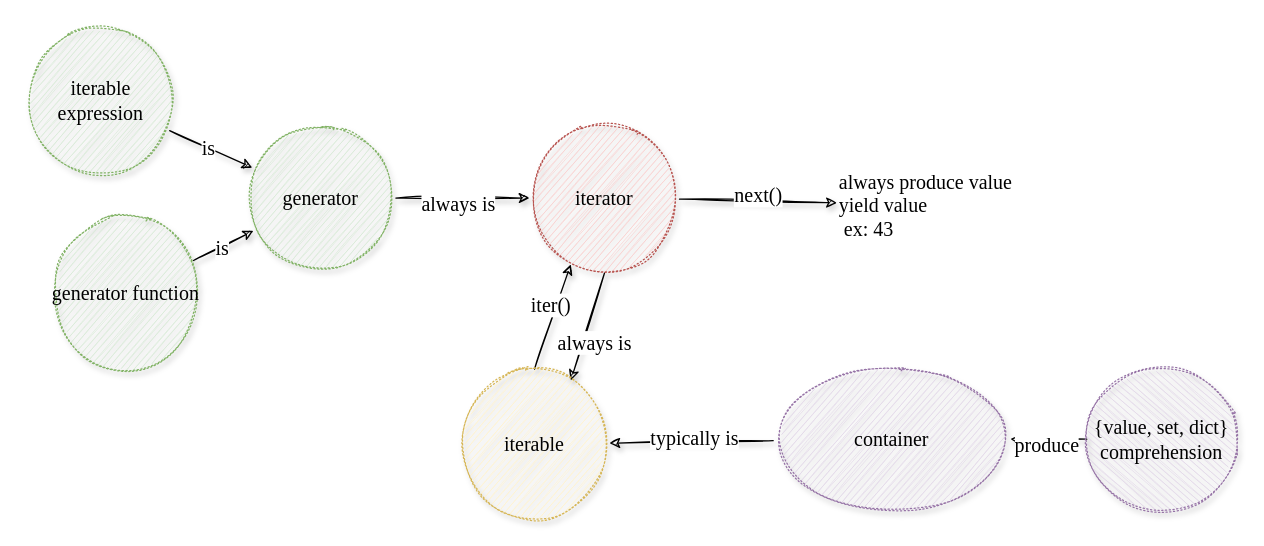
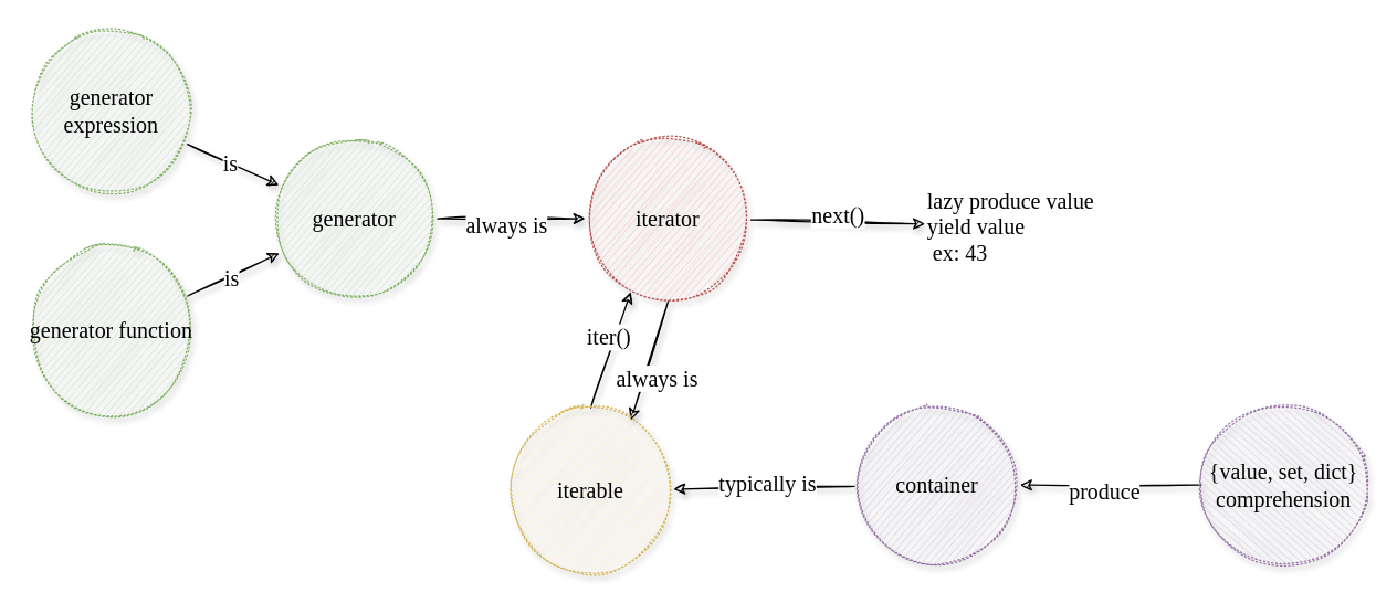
- <mxCell id="7" value="iterable expression" style="ellipse;whiteSpace=wrap;html=1;aspect=fixed;sketch=1;shadow=1;fontFamily=Comic Sans MS;fontSize=16;dashed=1;dashPattern=1 2;fillColor=#d5e8d4;strokeColor=#82b366;" parent="1" vertex="1"><mxGeometry x="20" y="20" width="120" height="120" as="geometry" /></mxCell>
+ <mxCell id="7" value="generator expression" style="ellipse;whiteSpace=wrap;html=1;aspect=fixed;sketch=1;shadow=1;fontFamily=Comic Sans MS;fontSize=16;dashed=1;dashPattern=1 2;fillColor=#d5e8d4;strokeColor=#82b366;" parent="1" vertex="1"><mxGeometry x="20" y="20" width="120" height="120" as="geometry" /></mxCell>
- <mxCell id="19" value="always produce value&lt;br&gt;yield value&lt;br&gt;&amp;nbsp;ex:&amp;nbsp;43" style="text;html=1;strokeColor=none;fillColor=none;align=left;verticalAlign=middle;whiteSpace=wrap;rounded=0;sketch=1;fontFamily=Comic Sans MS;fontSize=16;shadow=0;" parent="1" vertex="1"><mxGeometry x="669" y="135" width="158" height="57" as="geometry" /></mxCell>
+ <mxCell id="19" value="lazy produce value&lt;br&gt;yield value&lt;br&gt;&amp;nbsp;ex:&amp;nbsp;43" style="text;html=1;strokeColor=none;fillColor=none;align=left;verticalAlign=middle;whiteSpace=wrap;rounded=0;sketch=1;fontFamily=Comic Sans MS;fontSize=16;shadow=0;" parent="1" vertex="1"><mxGeometry x="669" y="135" width="158" height="57" as="geometry" /></mxCell>
- <mxCell id="10" value="generator function" style="ellipse;whiteSpace=wrap;html=1;aspect=fixed;sketch=1;shadow=1;fontFamily=Comic Sans MS;fontSize=16;dashed=1;dashPattern=1 2;fillColor=#d5e8d4;strokeColor=#82b366;" parent="1" vertex="1"><mxGeometry x="40" y="174" width="120" height="120" as="geometry" /></mxCell>
+ <mxCell id="10" value="generator function" style="ellipse;whiteSpace=wrap;html=1;aspect=fixed;sketch=1;shadow=1;fontFamily=Comic Sans MS;fontSize=16;dashed=1;dashPattern=1 2;fillColor=#d5e8d4;strokeColor=#82b366;" parent="1" vertex="1"><mxGeometry x="20" y="179" width="120" height="120" as="geometry" /></mxCell>
- <mxCell id="25" value="container" style="ellipse;whiteSpace=wrap;html=1;aspect=fixed;sketch=1;shadow=1;fontFamily=Comic Sans MS;fontSize=16;dashed=1;dashPattern=1 2;fillColor=#e1d5e7;strokeColor=#9673a6;" parent="1" vertex="1"><mxGeometry x="618" y="291" width="190" height="120" as="geometry" /></mxCell>
+ <mxCell id="25" value="container" style="ellipse;whiteSpace=wrap;html=1;aspect=fixed;sketch=1;shadow=1;fontFamily=Comic Sans MS;fontSize=16;dashed=1;dashPattern=1 2;fillColor=#e1d5e7;strokeColor=#9673a6;" parent="1" vertex="1"><mxGeometry x="618" y="291" width="120" height="120" as="geometry" /></mxCell>
